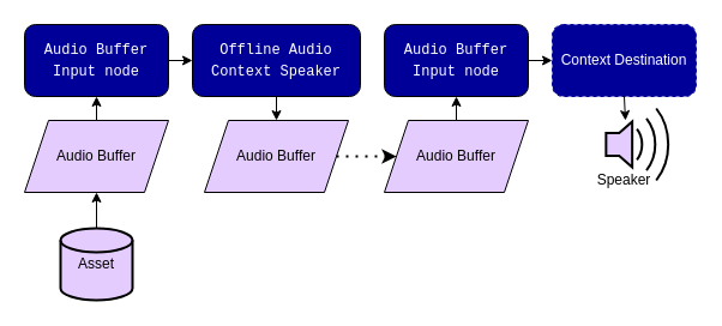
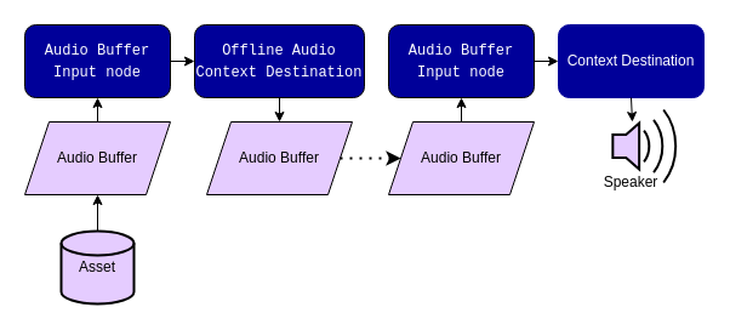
- <mxCell id="11" value="&lt;div style=&quot;font-family: Menlo, Monaco, &amp;quot;Courier New&amp;quot;, monospace; line-height: 18px; white-space: pre;&quot;&gt;&lt;font color=&quot;#ffffff&quot;&gt;&lt;span style=&quot;background-color: rgb(0, 0, 153);&quot;&gt;Offline Audio&lt;/span&gt;&lt;/font&gt;&lt;/div&gt;&lt;div style=&quot;font-family: Menlo, Monaco, &amp;quot;Courier New&amp;quot;, monospace; line-height: 18px; white-space: pre;&quot;&gt;&lt;font color=&quot;#ffffff&quot;&gt;&lt;span style=&quot;background-color: rgb(0, 0, 153);&quot;&gt;Context Speaker&lt;/span&gt;&lt;/font&gt;&lt;/div&gt;" style="rounded=1;whiteSpace=wrap;html=1;fillColor=#000099;" vertex="1" parent="1"><mxGeometry x="160" y="20" width="140" height="60" as="geometry" /></mxCell>
+ <mxCell id="11" value="&lt;div style=&quot;font-family: Menlo, Monaco, &amp;quot;Courier New&amp;quot;, monospace; line-height: 18px; white-space: pre;&quot;&gt;&lt;font color=&quot;#ffffff&quot;&gt;&lt;span style=&quot;background-color: rgb(0, 0, 153);&quot;&gt;Offline Audio&lt;/span&gt;&lt;/font&gt;&lt;/div&gt;&lt;div style=&quot;font-family: Menlo, Monaco, &amp;quot;Courier New&amp;quot;, monospace; line-height: 18px; white-space: pre;&quot;&gt;&lt;font color=&quot;#ffffff&quot;&gt;&lt;span style=&quot;background-color: rgb(0, 0, 153);&quot;&gt;Context Destination&lt;/span&gt;&lt;/font&gt;&lt;/div&gt;" style="rounded=1;whiteSpace=wrap;html=1;fillColor=#000099;" vertex="1" parent="1"><mxGeometry x="160" y="20" width="140" height="60" as="geometry" /></mxCell>
- <mxCell id="3" value="&lt;span style=&quot;background-color: rgb(0, 0, 153);&quot;&gt;&lt;font color=&quot;#ffffff&quot;&gt;Context Destination&lt;/font&gt;&lt;/span&gt;" style="rounded=1;whiteSpace=wrap;html=1;fillColor=#000099;strokeColor=#000099;dashed=1;" parent="1" vertex="1"><mxGeometry x="460" y="20" width="120" height="60" as="geometry" /></mxCell>
+ <mxCell id="3" value="&lt;span style=&quot;background-color: rgb(0, 0, 153);&quot;&gt;&lt;font color=&quot;#ffffff&quot;&gt;Context Destination&lt;/font&gt;&lt;/span&gt;" style="rounded=1;whiteSpace=wrap;html=1;fillColor=#000099;strokeColor=#000099;" parent="1" vertex="1"><mxGeometry x="460" y="20" width="120" height="60" as="geometry" /></mxCell>
